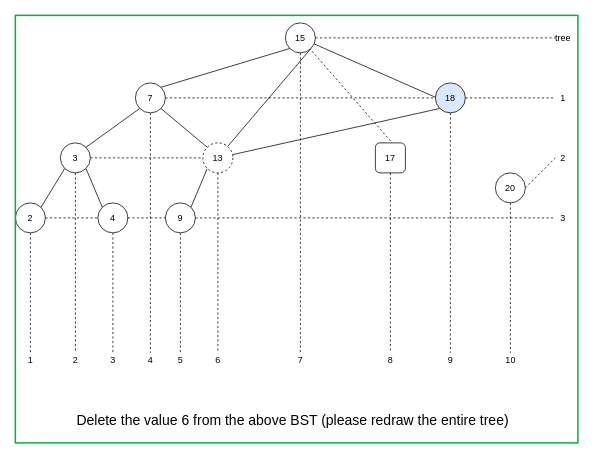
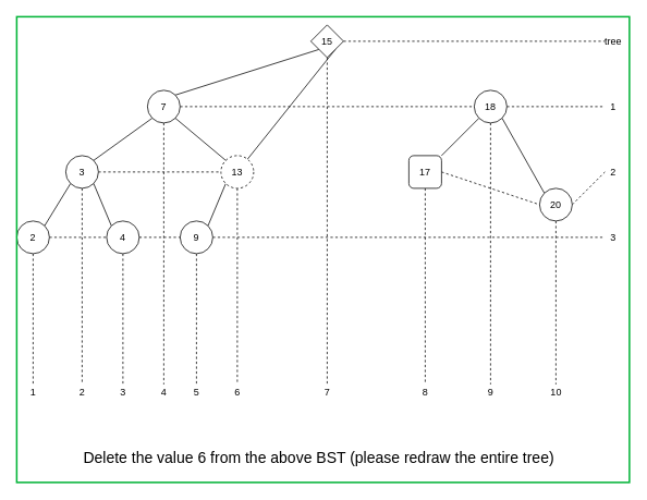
- <mxCell id="6" value="15" style="ellipse;whiteSpace=wrap;html=1;aspect=fixed;" vertex="1" parent="1"><mxGeometry x="380" y="30" width="40" height="40" as="geometry" /></mxCell>
+ <mxCell id="6" value="15" style="rhombus;whiteSpace=wrap;html=1;aspect=fixed;" vertex="1" parent="1"><mxGeometry x="380" y="30" width="40" height="40" as="geometry" /></mxCell>
- <mxCell id="17" style="edgeStyle=none;rounded=0;orthogonalLoop=1;jettySize=auto;html=1;exitX=1;exitY=1;exitDx=0;exitDy=0;endArrow=none;endFill=0;" edge="1" parent="1" source="19" target="6"><mxGeometry relative="1" as="geometry" /></mxCell>
+ <mxCell id="17" style="edgeStyle=none;rounded=0;orthogonalLoop=1;jettySize=auto;html=1;exitX=1;exitY=1;exitDx=0;exitDy=0;entryX=0;entryY=0;entryDx=0;entryDy=0;endArrow=none;endFill=0;" edge="1" parent="1" source="19" target="38"><mxGeometry relative="1" as="geometry" /></mxCell>
- <mxCell id="34" style="edgeStyle=none;rounded=0;orthogonalLoop=1;jettySize=auto;html=1;exitX=1;exitY=0.5;exitDx=0;exitDy=0;dashed=1;endArrow=none;endFill=0;" edge="1" parent="1" source="35" target="6"><mxGeometry relative="1" as="geometry" /></mxCell>
+ <mxCell id="34" style="edgeStyle=none;rounded=0;orthogonalLoop=1;jettySize=auto;html=1;exitX=1;exitY=0.5;exitDx=0;exitDy=0;entryX=0;entryY=0.5;entryDx=0;entryDy=0;dashed=1;endArrow=none;endFill=0;" edge="1" parent="1" source="35" target="38"><mxGeometry relative="1" as="geometry" /></mxCell>
- <mxCell id="19" value="18" style="ellipse;whiteSpace=wrap;html=1;aspect=fixed;fillColor=#dae8fc;" vertex="1" parent="1"><mxGeometry x="580" y="110" width="40" height="40" as="geometry" /></mxCell>
+ <mxCell id="19" value="18" style="ellipse;whiteSpace=wrap;html=1;aspect=fixed;" vertex="1" parent="1"><mxGeometry x="580" y="110" width="40" height="40" as="geometry" /></mxCell>
- <mxCell id="16" style="edgeStyle=none;rounded=0;orthogonalLoop=1;jettySize=auto;html=1;exitX=0;exitY=1;exitDx=0;exitDy=0;endArrow=none;endFill=0;" edge="1" parent="1" source="19" target="9"><mxGeometry relative="1" as="geometry" /></mxCell>
+ <mxCell id="16" style="edgeStyle=none;rounded=0;orthogonalLoop=1;jettySize=auto;html=1;exitX=0;exitY=1;exitDx=0;exitDy=0;entryX=1;entryY=0;entryDx=0;entryDy=0;endArrow=none;endFill=0;" edge="1" parent="1" source="19" target="35"><mxGeometry relative="1" as="geometry" /></mxCell>
